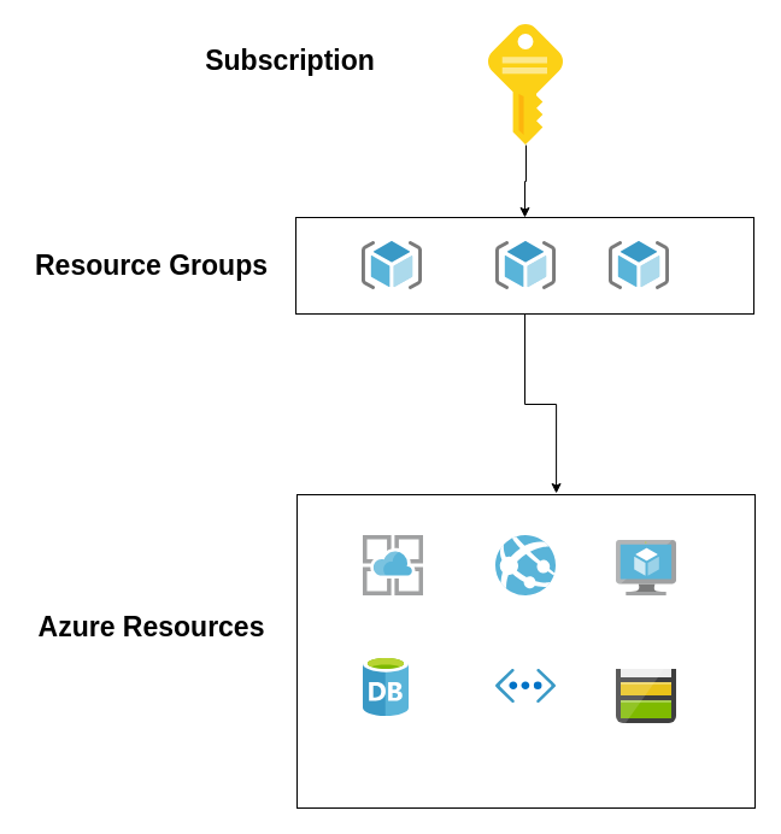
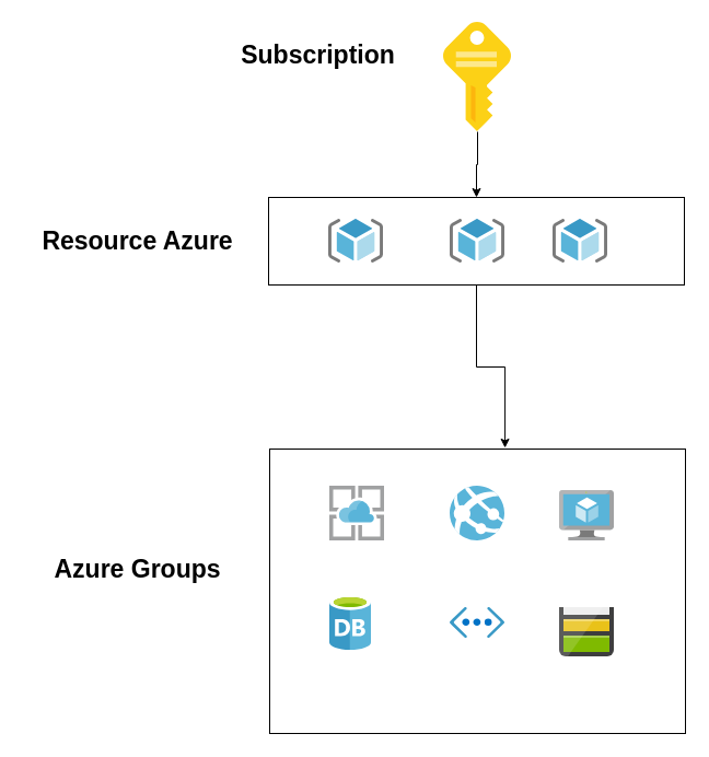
- <mxCell id="17" value="&lt;font style=&quot;font-size: 23px&quot;&gt;&lt;b&gt;Subscription&lt;/b&gt;&lt;/font&gt;" style="text;html=1;resizable=0;autosize=1;align=center;verticalAlign=middle;points=[];fillColor=none;strokeColor=none;rounded=0;" vertex="1" parent="1"><mxGeometry x="160" y="40" width="160" height="20" as="geometry" /></mxCell>
+ <mxCell id="17" value="&lt;font style=&quot;font-size: 23px&quot;&gt;&lt;b&gt;Subscription&lt;/b&gt;&lt;/font&gt;" style="text;html=1;resizable=0;autosize=1;align=center;verticalAlign=middle;points=[];fillColor=none;strokeColor=none;rounded=0;" vertex="1" parent="1"><mxGeometry x="210" y="40" width="160" height="20" as="geometry" /></mxCell>
- <mxCell id="16" value="&lt;font style=&quot;font-size: 23px&quot;&gt;&lt;b&gt;Resource Groups&lt;/b&gt;&lt;/font&gt;" style="text;html=1;resizable=0;autosize=1;align=center;verticalAlign=middle;points=[];fillColor=none;strokeColor=none;rounded=0;" vertex="1" parent="1"><mxGeometry x="20" y="210" width="210" height="20" as="geometry" /></mxCell>
+ <mxCell id="16" value="&lt;font style=&quot;font-size: 23px&quot;&gt;&lt;b&gt;Resource Azure&lt;/b&gt;&lt;/font&gt;" style="text;html=1;resizable=0;autosize=1;align=center;verticalAlign=middle;points=[];fillColor=none;strokeColor=none;rounded=0;" vertex="1" parent="1"><mxGeometry x="20" y="210" width="210" height="20" as="geometry" /></mxCell>
- <mxCell id="18" value="&lt;font style=&quot;font-size: 23px&quot;&gt;&lt;b&gt;Azure Resources&lt;br&gt;&lt;br&gt;&lt;/b&gt;&lt;/font&gt;" style="text;html=1;resizable=0;autosize=1;align=center;verticalAlign=middle;points=[];fillColor=none;strokeColor=none;rounded=0;" vertex="1" parent="1"><mxGeometry x="25" y="514" width="200" height="40" as="geometry" /></mxCell>
+ <mxCell id="18" value="&lt;font style=&quot;font-size: 23px&quot;&gt;&lt;b&gt;Azure Groups&lt;br&gt;&lt;br&gt;&lt;/b&gt;&lt;/font&gt;" style="text;html=1;resizable=0;autosize=1;align=center;verticalAlign=middle;points=[];fillColor=none;strokeColor=none;rounded=0;" vertex="1" parent="1"><mxGeometry x="25" y="514" width="200" height="40" as="geometry" /></mxCell>
